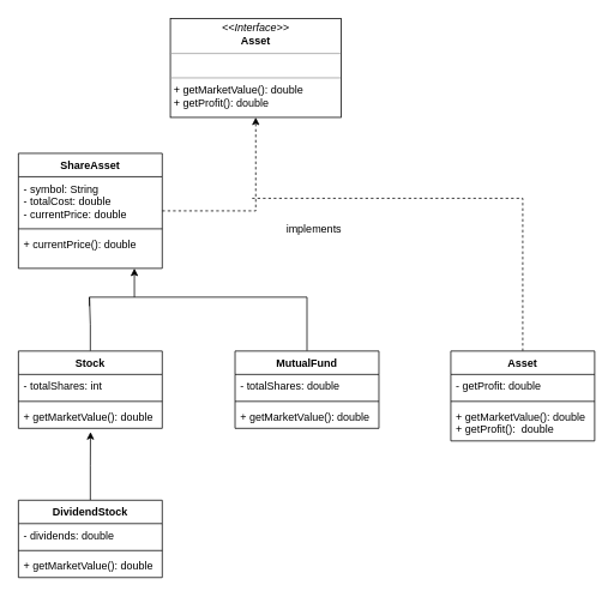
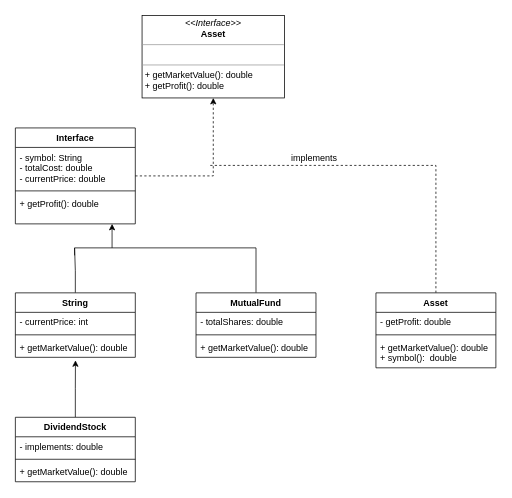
- <mxCell id="25" value="ShareAsset" style="swimlane;fontStyle=1;align=center;verticalAlign=top;childLayout=stackLayout;horizontal=1;startSize=26;horizontalStack=0;resizeParent=1;resizeParentMax=0;resizeLast=0;collapsible=1;marginBottom=0;" vertex="1" parent="1"><mxGeometry x="20" y="170" width="160" height="128" as="geometry"><mxRectangle x="120" y="150" width="100" height="26" as="alternateBounds" /></mxGeometry></mxCell>
+ <mxCell id="25" value="Interface" style="swimlane;fontStyle=1;align=center;verticalAlign=top;childLayout=stackLayout;horizontal=1;startSize=26;horizontalStack=0;resizeParent=1;resizeParentMax=0;resizeLast=0;collapsible=1;marginBottom=0;" vertex="1" parent="1"><mxGeometry x="20" y="170" width="160" height="128" as="geometry"><mxRectangle x="120" y="150" width="100" height="26" as="alternateBounds" /></mxGeometry></mxCell>
- <mxCell id="29" value="implements" style="text;html=1;strokeColor=none;fillColor=none;align=center;verticalAlign=middle;whiteSpace=wrap;rounded=0;" vertex="1" parent="1"><mxGeometry x="329" y="245" width="40" height="20" as="geometry" /></mxCell>
+ <mxCell id="29" value="implements" style="text;html=1;strokeColor=none;fillColor=none;align=center;verticalAlign=middle;whiteSpace=wrap;rounded=0;" vertex="1" parent="1"><mxGeometry x="399" y="200" width="40" height="20" as="geometry" /></mxCell>
- <mxCell id="28" value="+ currentPrice(): double" style="text;strokeColor=none;fillColor=none;align=left;verticalAlign=top;spacingLeft=4;spacingRight=4;overflow=hidden;rotatable=0;points=[[0,0.5],[1,0.5]];portConstraint=eastwest;" vertex="1" parent="25"><mxGeometry y="88" width="160" height="40" as="geometry" /></mxCell>
+ <mxCell id="28" value="+ getProfit(): double" style="text;strokeColor=none;fillColor=none;align=left;verticalAlign=top;spacingLeft=4;spacingRight=4;overflow=hidden;rotatable=0;points=[[0,0.5],[1,0.5]];portConstraint=eastwest;" vertex="1" parent="25"><mxGeometry y="88" width="160" height="40" as="geometry" /></mxCell>
- <mxCell id="5" value="Stock" style="swimlane;fontStyle=1;align=center;verticalAlign=top;childLayout=stackLayout;horizontal=1;startSize=26;horizontalStack=0;resizeParent=1;resizeParentMax=0;resizeLast=0;collapsible=1;marginBottom=0;" vertex="1" parent="1"><mxGeometry x="20" y="390" width="160" height="86" as="geometry" /></mxCell>
+ <mxCell id="5" value="String" style="swimlane;fontStyle=1;align=center;verticalAlign=top;childLayout=stackLayout;horizontal=1;startSize=26;horizontalStack=0;resizeParent=1;resizeParentMax=0;resizeLast=0;collapsible=1;marginBottom=0;" vertex="1" parent="1"><mxGeometry x="20" y="390" width="160" height="86" as="geometry" /></mxCell>
- <mxCell id="6" value="- totalShares: int" style="text;strokeColor=none;fillColor=none;align=left;verticalAlign=top;spacingLeft=4;spacingRight=4;overflow=hidden;rotatable=0;points=[[0,0.5],[1,0.5]];portConstraint=eastwest;" vertex="1" parent="5"><mxGeometry y="26" width="160" height="26" as="geometry" /></mxCell>
+ <mxCell id="6" value="- currentPrice: int" style="text;strokeColor=none;fillColor=none;align=left;verticalAlign=top;spacingLeft=4;spacingRight=4;overflow=hidden;rotatable=0;points=[[0,0.5],[1,0.5]];portConstraint=eastwest;" vertex="1" parent="5"><mxGeometry y="26" width="160" height="26" as="geometry" /></mxCell>
- <mxCell id="23" value="+ getMarketValue(): double&#10;+ getProfit():  double" style="text;strokeColor=none;fillColor=none;align=left;verticalAlign=top;spacingLeft=4;spacingRight=4;overflow=hidden;rotatable=0;points=[[0,0.5],[1,0.5]];portConstraint=eastwest;" vertex="1" parent="20"><mxGeometry y="60" width="160" height="40" as="geometry" /></mxCell>
+ <mxCell id="23" value="+ getMarketValue(): double&#10;+ symbol():  double" style="text;strokeColor=none;fillColor=none;align=left;verticalAlign=top;spacingLeft=4;spacingRight=4;overflow=hidden;rotatable=0;points=[[0,0.5],[1,0.5]];portConstraint=eastwest;" vertex="1" parent="20"><mxGeometry y="60" width="160" height="40" as="geometry" /></mxCell>
- <mxCell id="11" value="- dividends: double" style="text;strokeColor=none;fillColor=none;align=left;verticalAlign=top;spacingLeft=4;spacingRight=4;overflow=hidden;rotatable=0;points=[[0,0.5],[1,0.5]];portConstraint=eastwest;" vertex="1" parent="10"><mxGeometry y="26" width="160" height="26" as="geometry" /></mxCell>
+ <mxCell id="11" value="- implements: double" style="text;strokeColor=none;fillColor=none;align=left;verticalAlign=top;spacingLeft=4;spacingRight=4;overflow=hidden;rotatable=0;points=[[0,0.5],[1,0.5]];portConstraint=eastwest;" vertex="1" parent="10"><mxGeometry y="26" width="160" height="26" as="geometry" /></mxCell>
